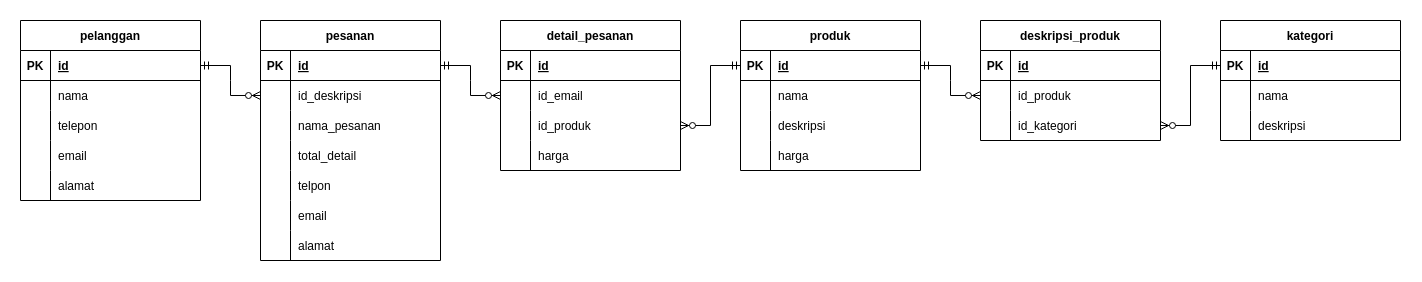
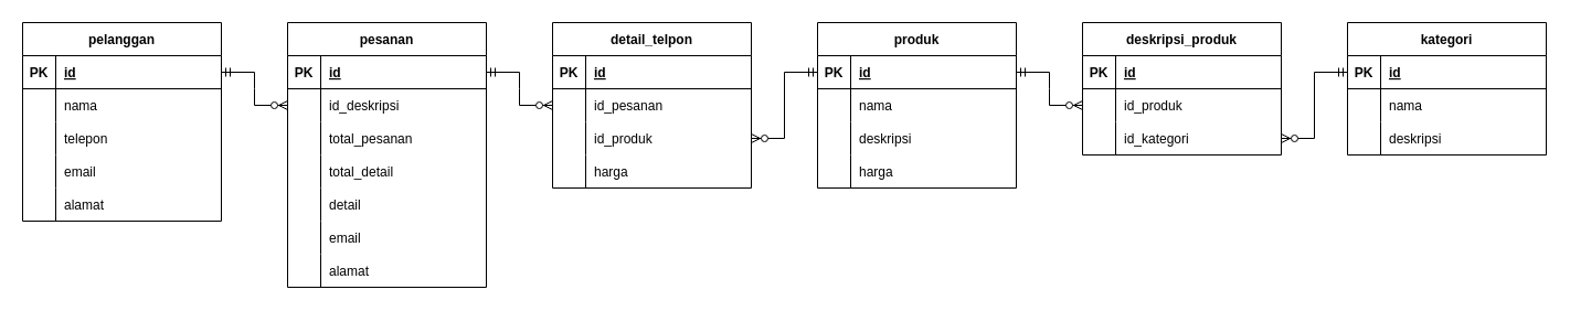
- <mxCell id="73" value="detail_pesanan" style="shape=table;startSize=30;container=1;collapsible=1;childLayout=tableLayout;fixedRows=1;rowLines=0;fontStyle=1;align=center;resizeLast=1;" vertex="1" parent="1"><mxGeometry x="500" y="20" width="180" height="150" as="geometry" /></mxCell>
+ <mxCell id="73" value="detail_telpon" style="shape=table;startSize=30;container=1;collapsible=1;childLayout=tableLayout;fixedRows=1;rowLines=0;fontStyle=1;align=center;resizeLast=1;" vertex="1" parent="1"><mxGeometry x="500" y="20" width="180" height="150" as="geometry" /></mxCell>
- <mxCell id="79" value="id_email" style="shape=partialRectangle;connectable=0;fillColor=none;top=0;left=0;bottom=0;right=0;align=left;spacingLeft=6;overflow=hidden;" vertex="1" parent="77"><mxGeometry x="30" width="150" height="30" as="geometry"><mxRectangle width="150" height="30" as="alternateBounds" /></mxGeometry></mxCell>
+ <mxCell id="79" value="id_pesanan" style="shape=partialRectangle;connectable=0;fillColor=none;top=0;left=0;bottom=0;right=0;align=left;spacingLeft=6;overflow=hidden;" vertex="1" parent="77"><mxGeometry x="30" width="150" height="30" as="geometry"><mxRectangle width="150" height="30" as="alternateBounds" /></mxGeometry></mxCell>
- <mxCell id="27" value="nama_pesanan" style="shape=partialRectangle;connectable=0;fillColor=none;top=0;left=0;bottom=0;right=0;align=left;spacingLeft=6;overflow=hidden;" vertex="1" parent="25"><mxGeometry x="30" width="150" height="30" as="geometry"><mxRectangle width="150" height="30" as="alternateBounds" /></mxGeometry></mxCell>
+ <mxCell id="27" value="total_pesanan" style="shape=partialRectangle;connectable=0;fillColor=none;top=0;left=0;bottom=0;right=0;align=left;spacingLeft=6;overflow=hidden;" vertex="1" parent="25"><mxGeometry x="30" width="150" height="30" as="geometry"><mxRectangle width="150" height="30" as="alternateBounds" /></mxGeometry></mxCell>
- <mxCell id="33" value="telpon" style="shape=partialRectangle;connectable=0;fillColor=none;top=0;left=0;bottom=0;right=0;align=left;spacingLeft=6;overflow=hidden;" vertex="1" parent="31"><mxGeometry x="30" width="150" height="30" as="geometry"><mxRectangle width="150" height="30" as="alternateBounds" /></mxGeometry></mxCell>
+ <mxCell id="33" value="detail" style="shape=partialRectangle;connectable=0;fillColor=none;top=0;left=0;bottom=0;right=0;align=left;spacingLeft=6;overflow=hidden;" vertex="1" parent="31"><mxGeometry x="30" width="150" height="30" as="geometry"><mxRectangle width="150" height="30" as="alternateBounds" /></mxGeometry></mxCell>
